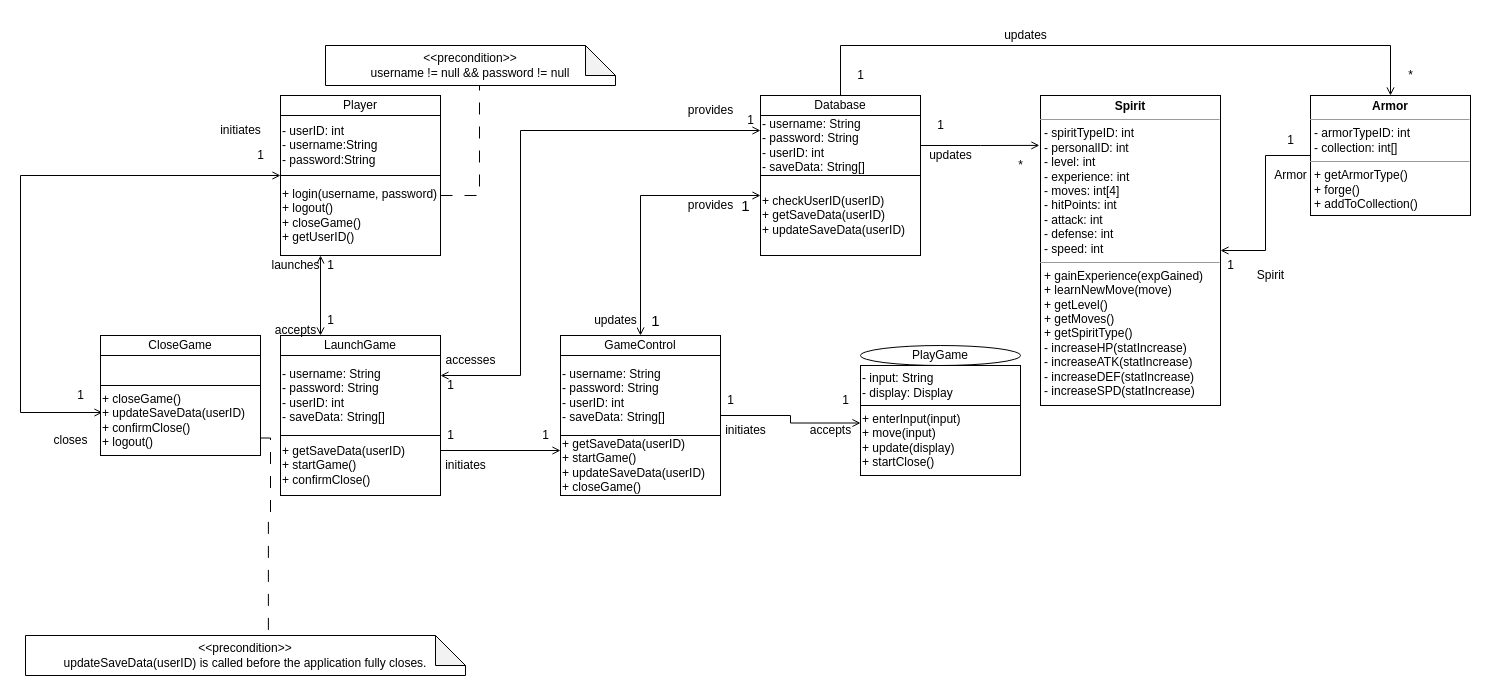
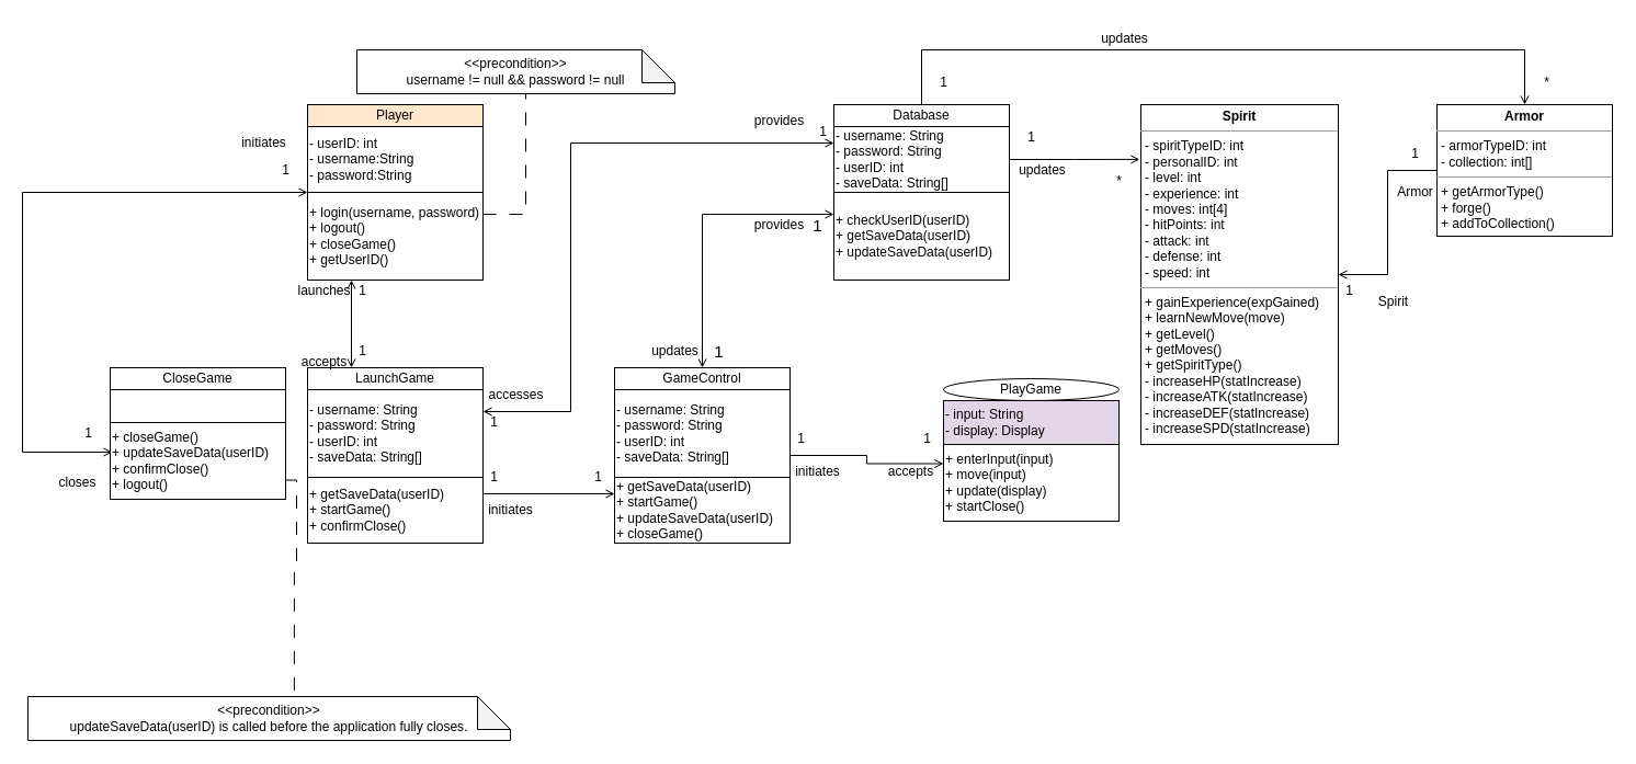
- <mxCell id="3" value="Player" style="rounded=0;whiteSpace=wrap;html=1;align=center;" parent="2" vertex="1"><mxGeometry x="-40" width="160" height="20" as="geometry" /></mxCell>
+ <mxCell id="3" value="Player" style="rounded=0;whiteSpace=wrap;html=1;align=center;fillColor=#ffe6cc;" parent="2" vertex="1"><mxGeometry x="-40" width="160" height="20" as="geometry" /></mxCell>
- <mxCell id="31" value="- input: String&lt;br&gt;- display: Display" style="rounded=0;whiteSpace=wrap;html=1;align=left;" parent="1" vertex="1"><mxGeometry x="860" y="365" width="160" height="40" as="geometry" /></mxCell>
+ <mxCell id="31" value="- input: String&lt;br&gt;- display: Display" style="rounded=0;whiteSpace=wrap;html=1;align=left;fillColor=#e1d5e7;" parent="1" vertex="1"><mxGeometry x="860" y="365" width="160" height="40" as="geometry" /></mxCell>
